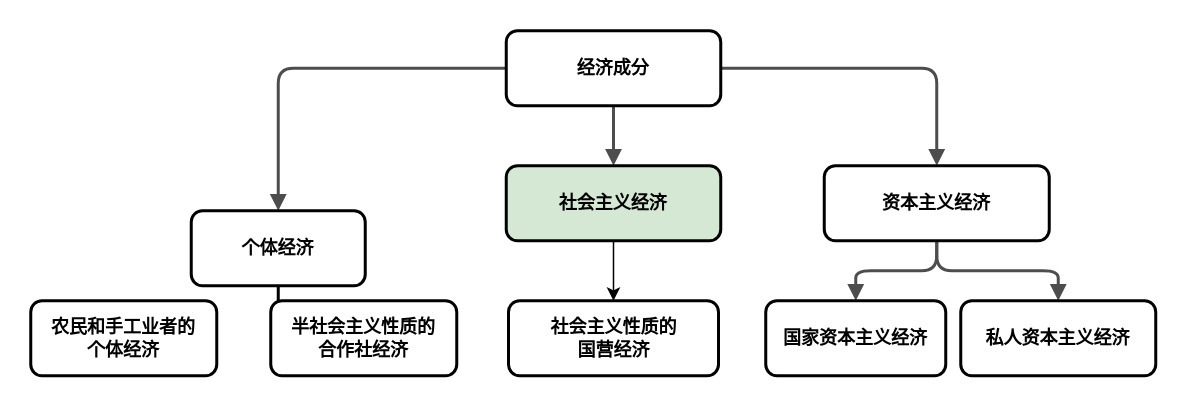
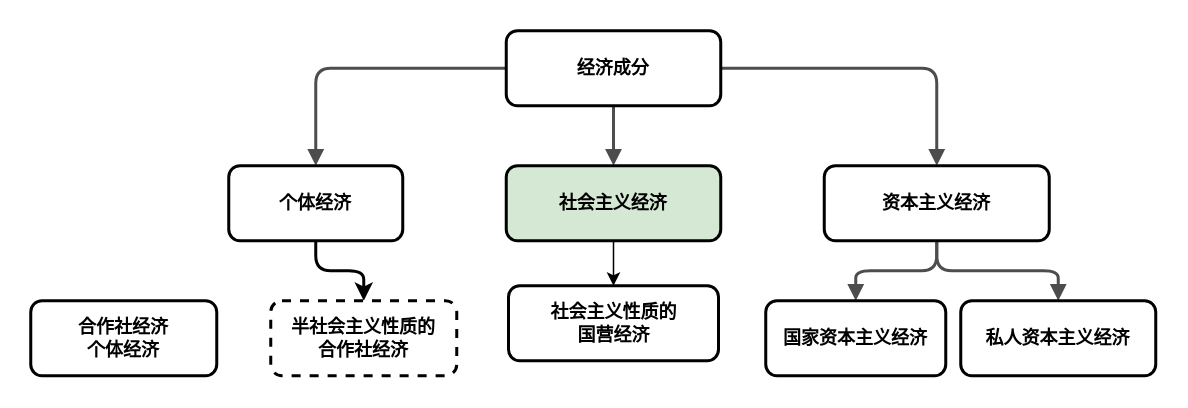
- <mxCell id="9" value="个体经济" style="whiteSpace=wrap;html=1;rounded=1;shadow=0;comic=0;strokeWidth=2;fontFamily=Verdana;align=center;fontSize=12;fontStyle=1" parent="1" vertex="1"><mxGeometry x="127" y="140" width="116" height="50" as="geometry" /></mxCell>
+ <mxCell id="9" value="个体经济" style="whiteSpace=wrap;html=1;rounded=1;shadow=0;comic=0;strokeWidth=2;fontFamily=Verdana;align=center;fontSize=12;fontStyle=1" parent="1" vertex="1"><mxGeometry x="152" y="110" width="116" height="50" as="geometry" /></mxCell>
- <mxCell id="7" value="&lt;span style=&quot;background-color: initial;&quot;&gt;农民和手工业者的&lt;br&gt;个体经济&lt;/span&gt;" style="whiteSpace=wrap;html=1;rounded=1;shadow=0;comic=0;strokeWidth=2;fontFamily=Verdana;align=center;fontSize=12;fontStyle=1" parent="1" vertex="1"><mxGeometry x="20" y="200" width="124" height="50" as="geometry" /></mxCell>
+ <mxCell id="7" value="&lt;span style=&quot;background-color: initial;&quot;&gt;合作社经济&lt;br&gt;个体经济&lt;/span&gt;" style="whiteSpace=wrap;html=1;rounded=1;shadow=0;comic=0;strokeWidth=2;fontFamily=Verdana;align=center;fontSize=12;fontStyle=1" parent="1" vertex="1"><mxGeometry x="20" y="200" width="124" height="50" as="geometry" /></mxCell>
- <mxCell id="10" value="半社会主义性质的&lt;br&gt;合作社经济" style="whiteSpace=wrap;html=1;rounded=1;shadow=0;comic=0;strokeWidth=2;fontFamily=Verdana;align=center;fontSize=12;fontStyle=1" parent="1" vertex="1"><mxGeometry x="180" y="200" width="124" height="50" as="geometry" /></mxCell>
+ <mxCell id="10" value="半社会主义性质的&lt;br&gt;合作社经济" style="whiteSpace=wrap;html=1;rounded=1;shadow=0;comic=0;strokeWidth=2;fontFamily=Verdana;align=center;fontSize=12;fontStyle=1;dashed=1;" parent="1" vertex="1"><mxGeometry x="180" y="200" width="124" height="50" as="geometry" /></mxCell>
- <mxCell id="17" value="社会主义性质的&lt;br&gt;国营经济" style="whiteSpace=wrap;html=1;rounded=1;shadow=0;comic=0;strokeWidth=2;fontFamily=Verdana;align=center;fontSize=12;fontStyle=1" vertex="1" parent="1"><mxGeometry x="338.5" y="200" width="140" height="50" as="geometry" /></mxCell>
+ <mxCell id="17" value="社会主义性质的&lt;br&gt;国营经济" style="whiteSpace=wrap;html=1;rounded=1;shadow=0;comic=0;strokeWidth=2;fontFamily=Verdana;align=center;fontSize=12;fontStyle=1" vertex="1" parent="1"><mxGeometry x="338.5" y="190" width="140" height="50" as="geometry" /></mxCell>
